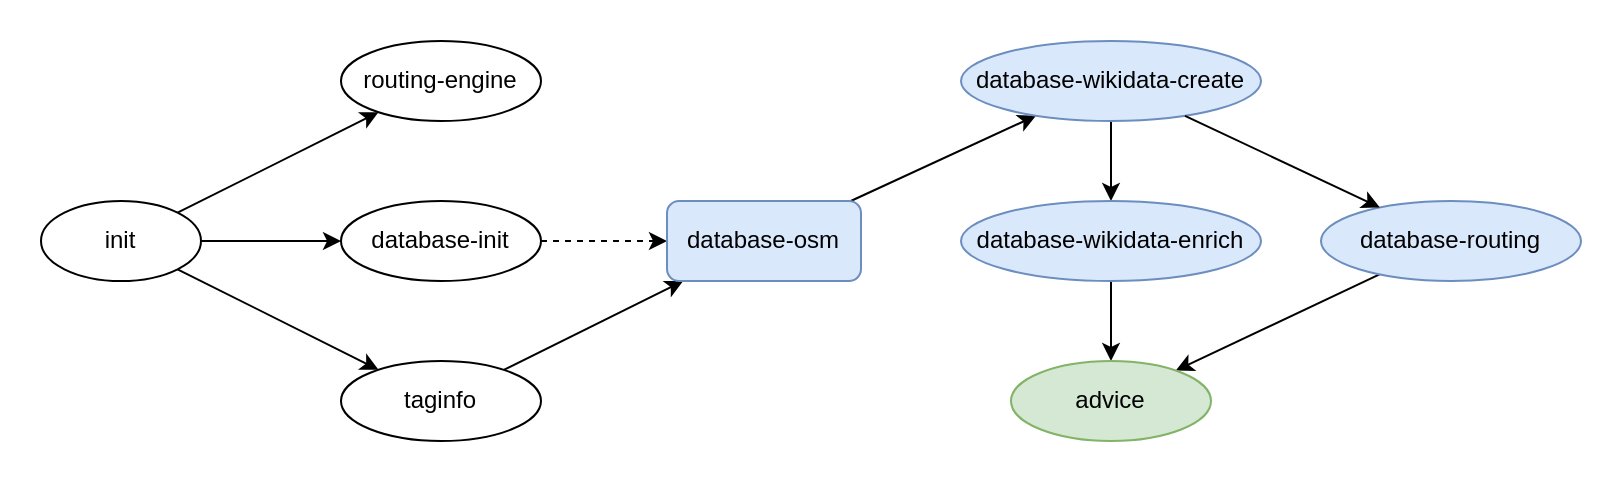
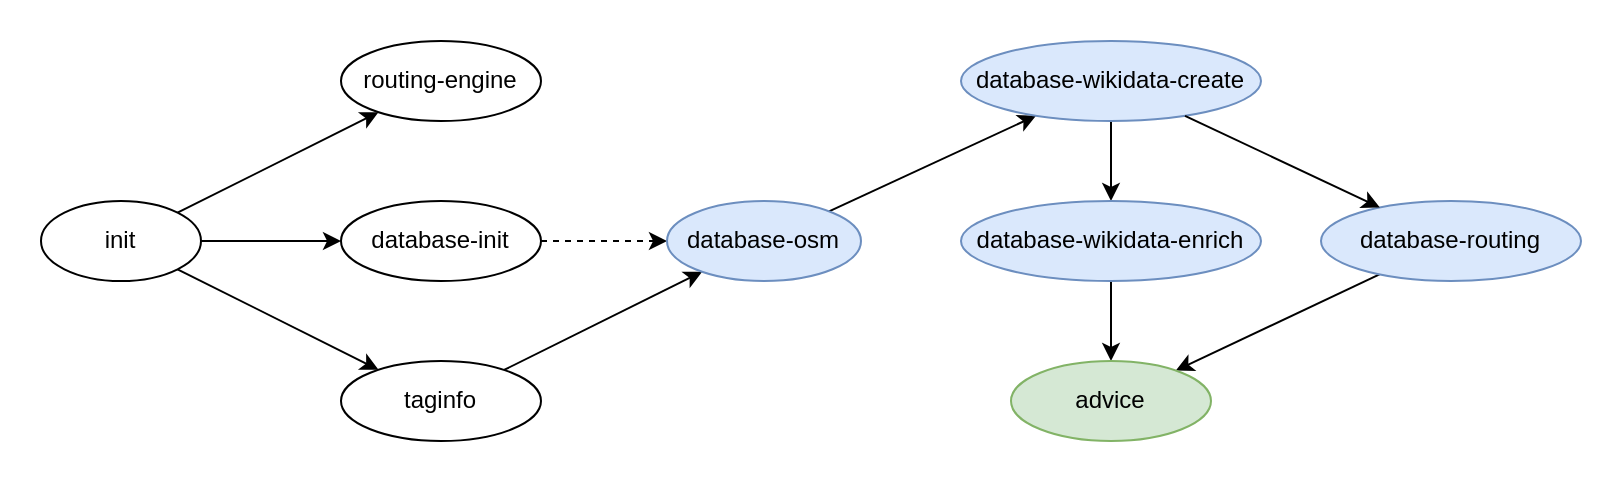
- <mxCell id="12" value="database-osm" style="whiteSpace=wrap;html=1;fillColor=#dae8fc;strokeColor=#6c8ebf;rounded=1;" parent="1" vertex="1"><mxGeometry x="333" y="100" width="97" height="40" as="geometry" /></mxCell>
+ <mxCell id="12" value="database-osm" style="ellipse;whiteSpace=wrap;html=1;fillColor=#dae8fc;strokeColor=#6c8ebf;" parent="1" vertex="1"><mxGeometry x="333" y="100" width="97" height="40" as="geometry" /></mxCell>
